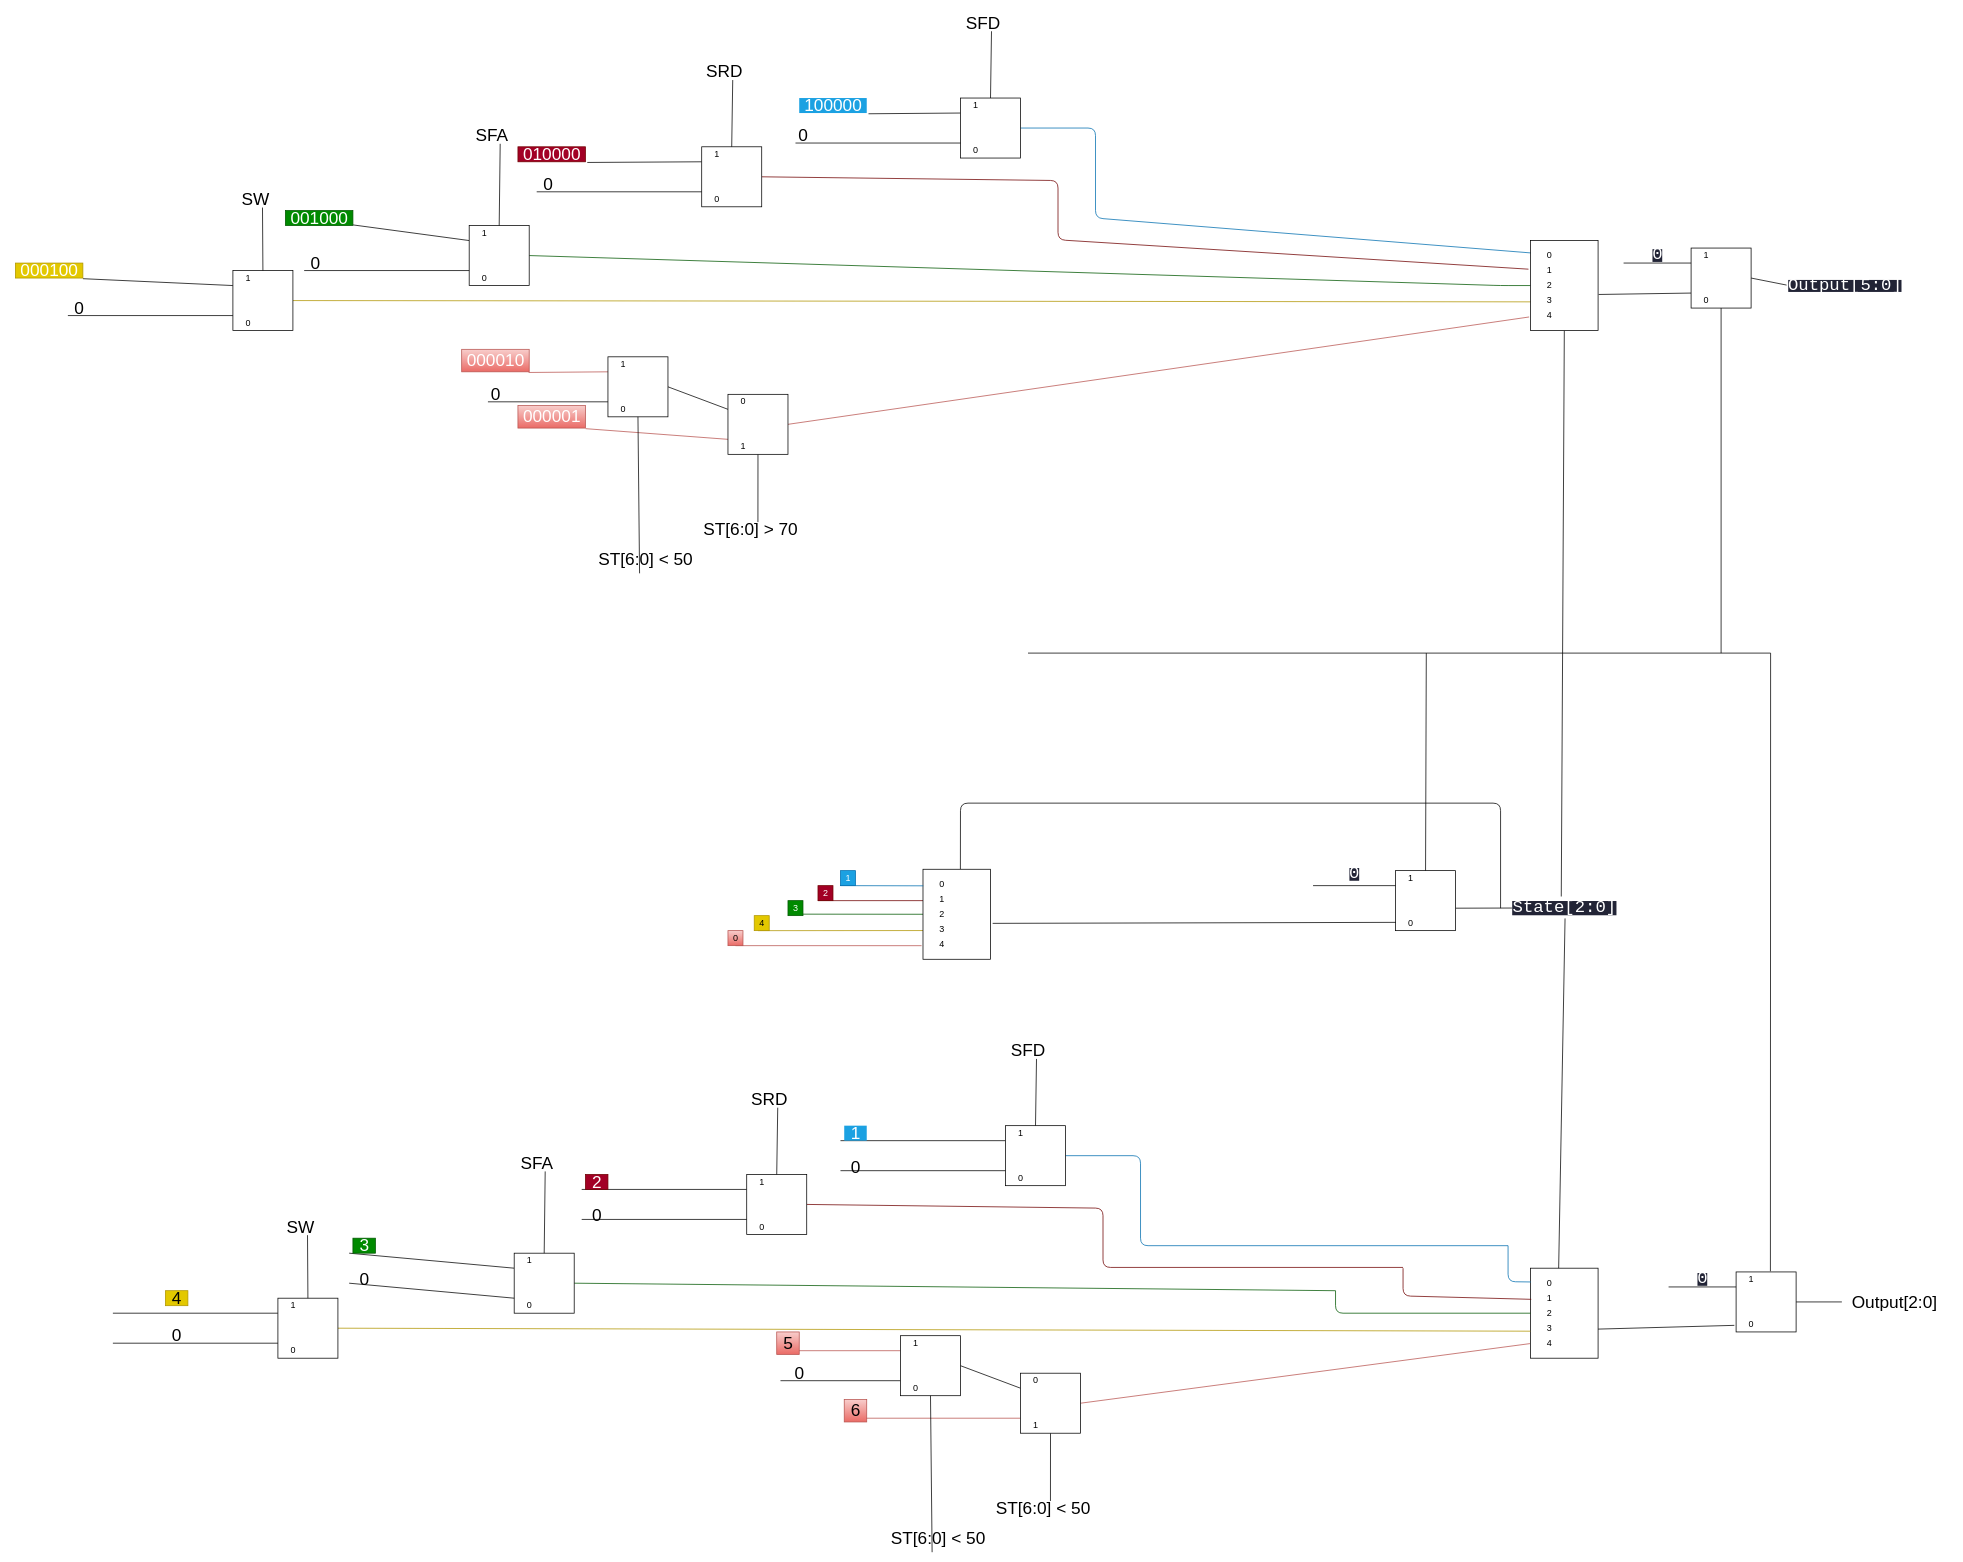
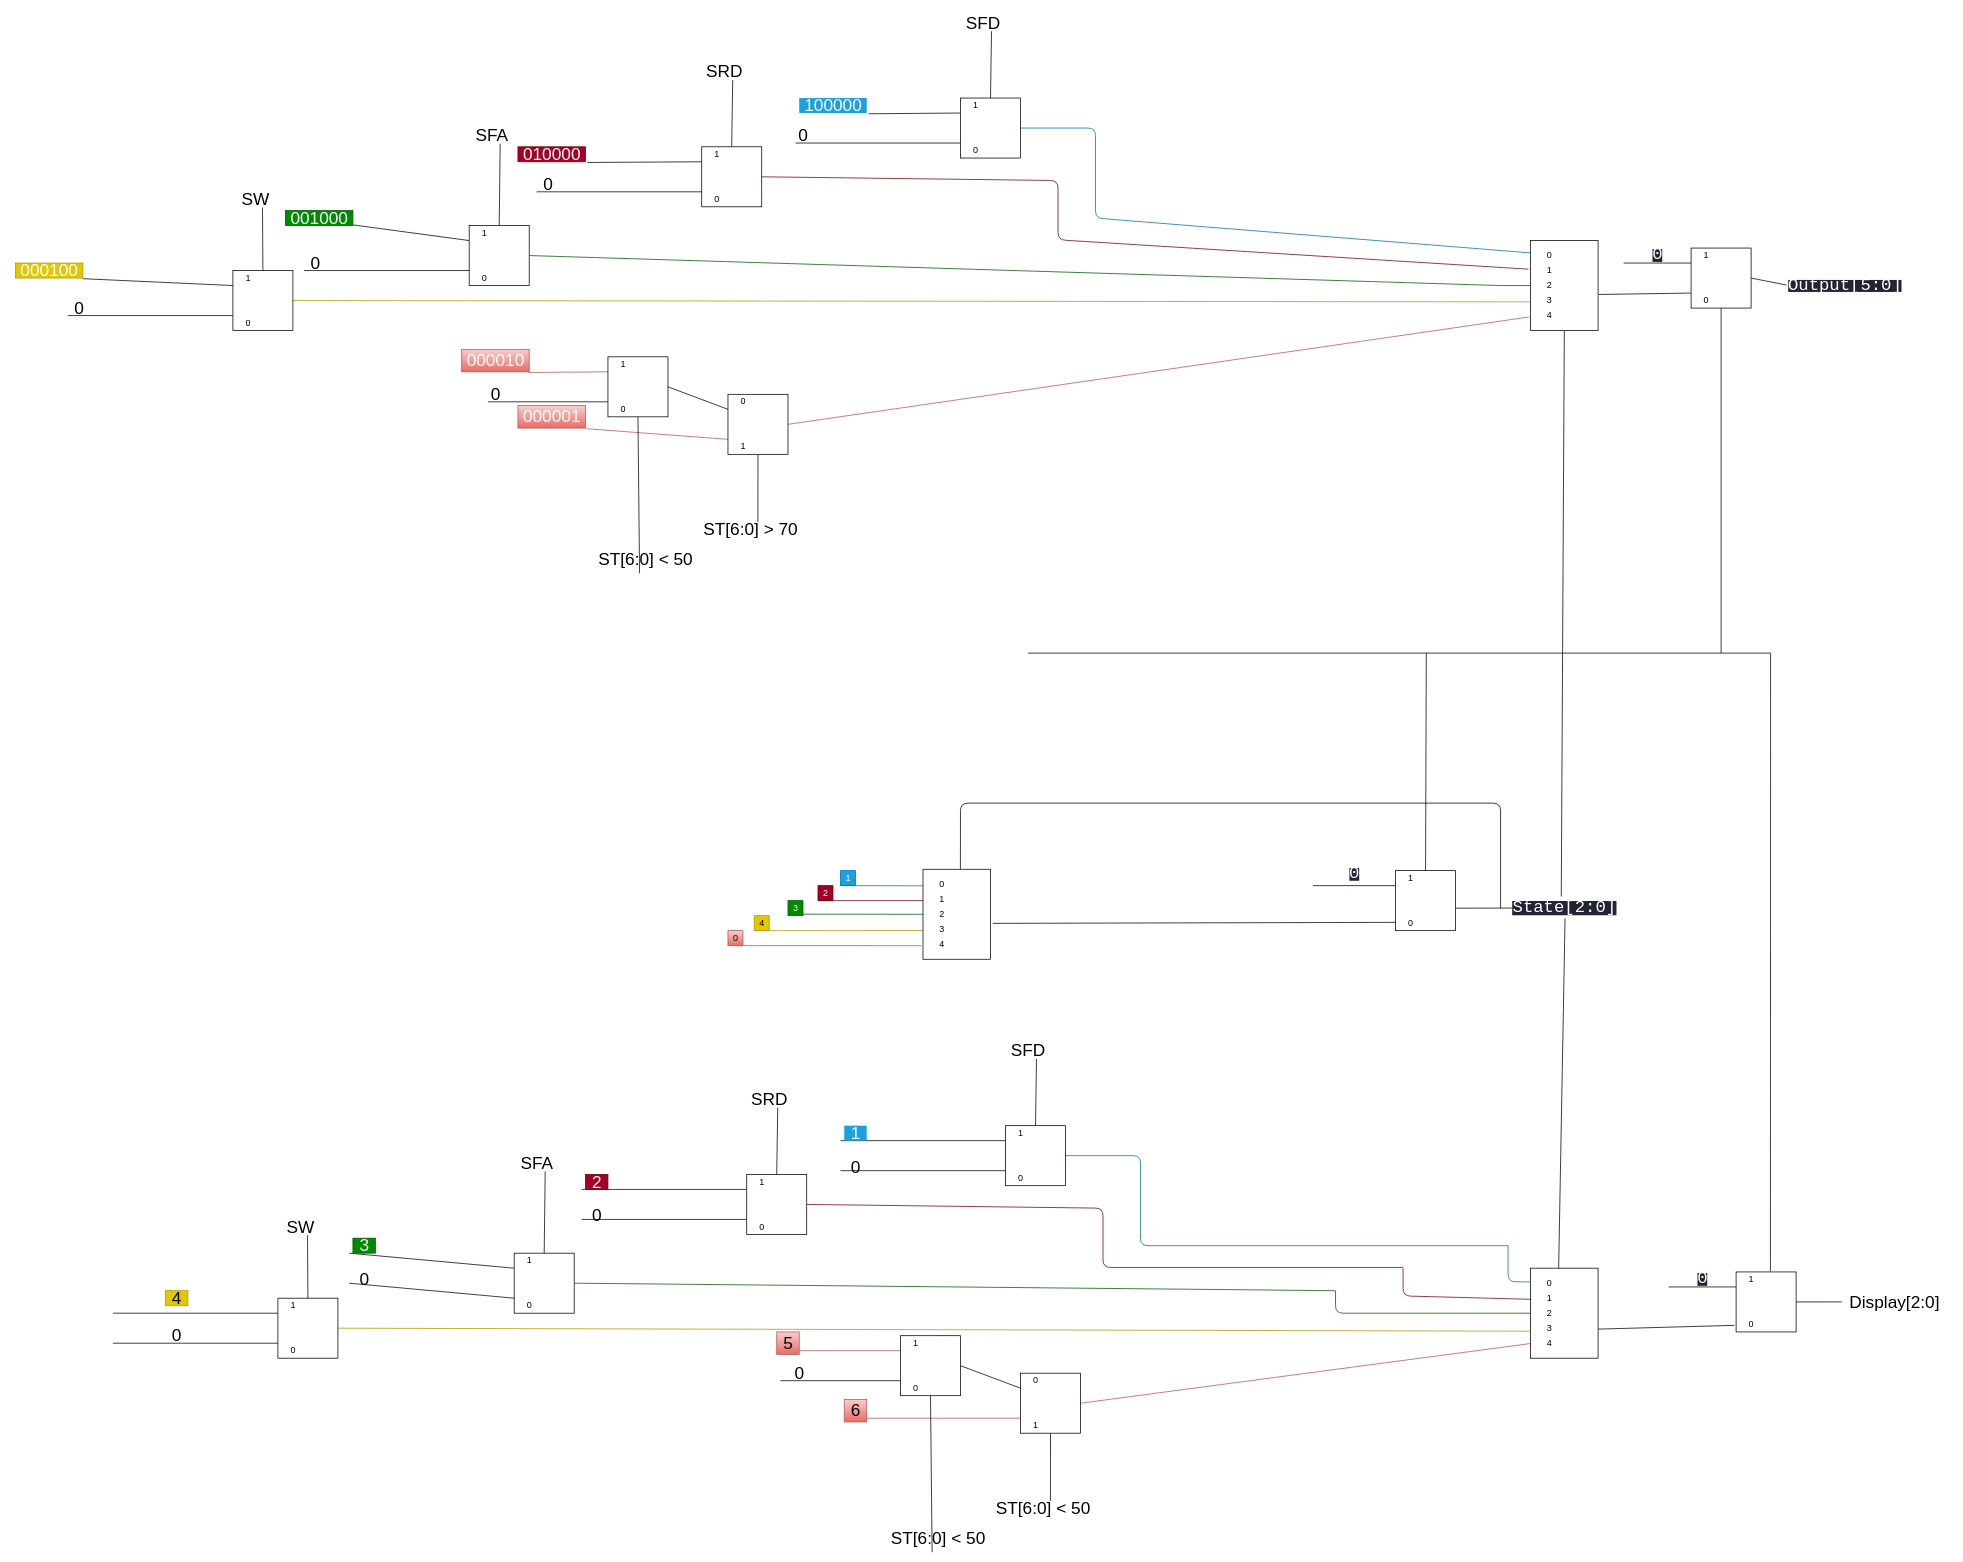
- <mxCell id="2" value="&lt;font style=&quot;font-size: 23px&quot;&gt;Output[2:0]&lt;/font&gt;" style="text;html=1;align=center;verticalAlign=middle;resizable=0;points=[];autosize=1;strokeColor=none;" vertex="1" parent="1"><mxGeometry x="2455" y="1725" width="140" height="20" as="geometry" /></mxCell>
+ <mxCell id="2" value="&lt;font style=&quot;font-size: 23px&quot;&gt;Display[2:0]&lt;/font&gt;" style="text;html=1;align=center;verticalAlign=middle;resizable=0;points=[];autosize=1;strokeColor=none;" vertex="1" parent="1"><mxGeometry x="2455" y="1725" width="140" height="20" as="geometry" /></mxCell>
